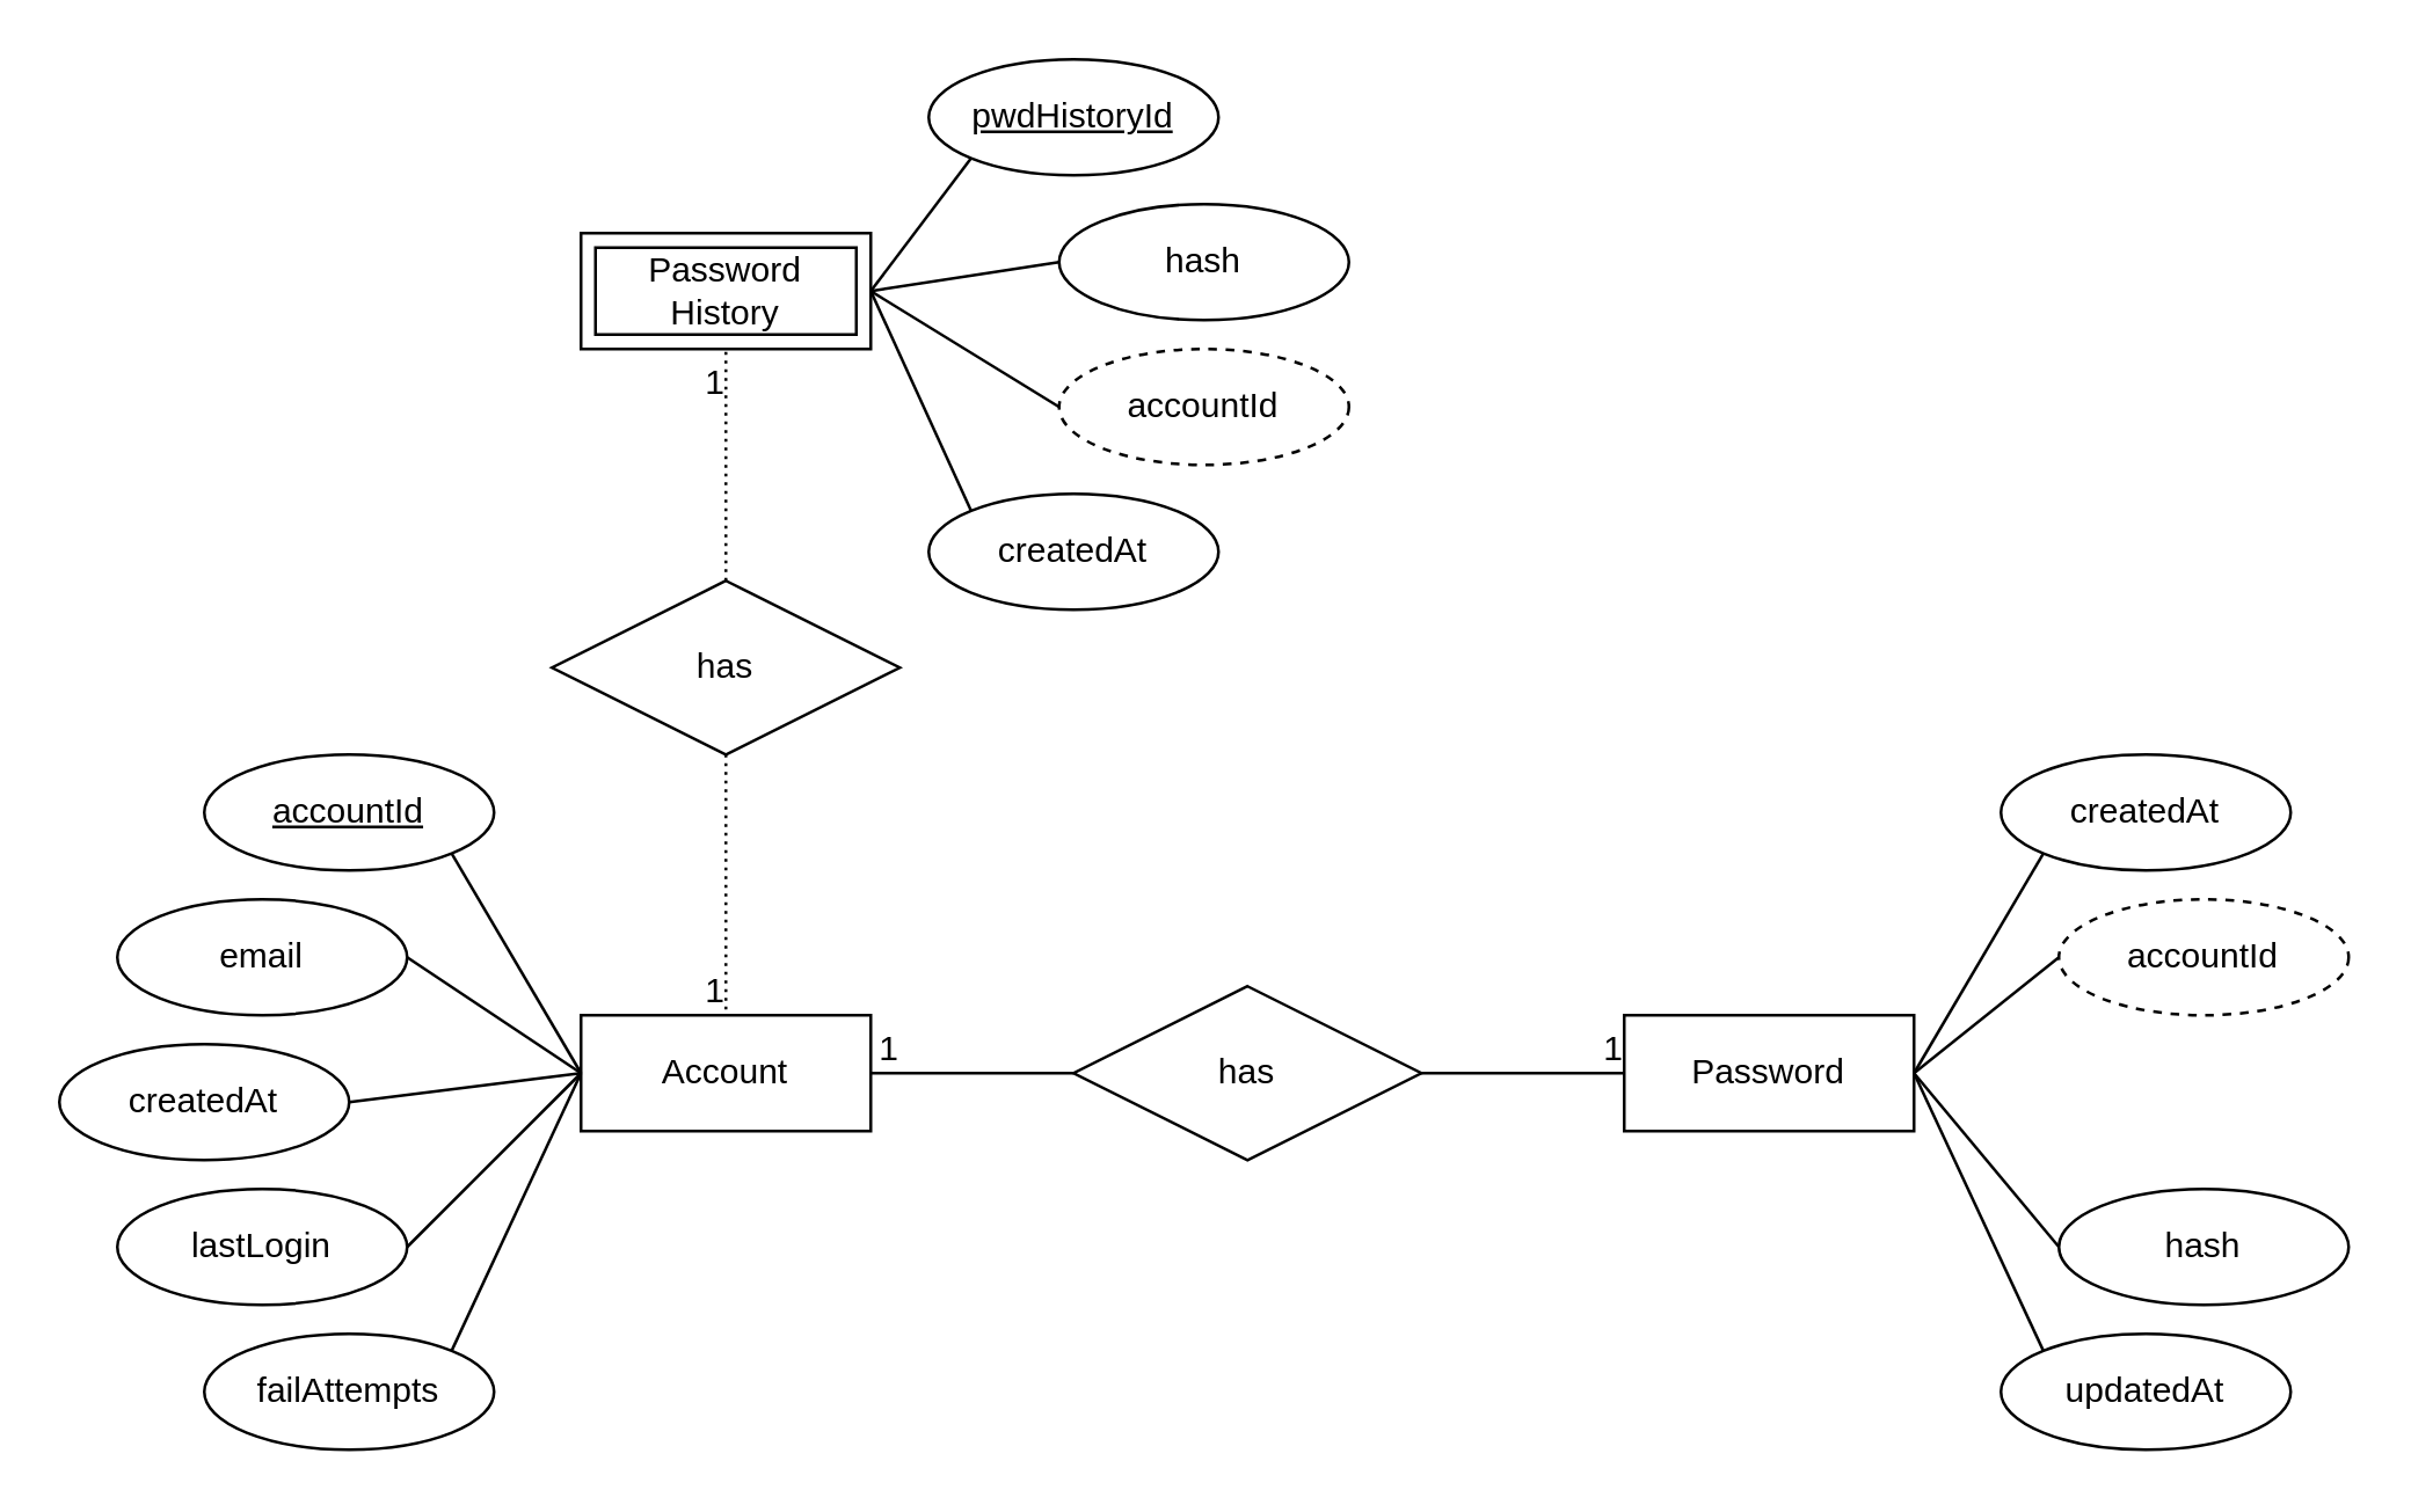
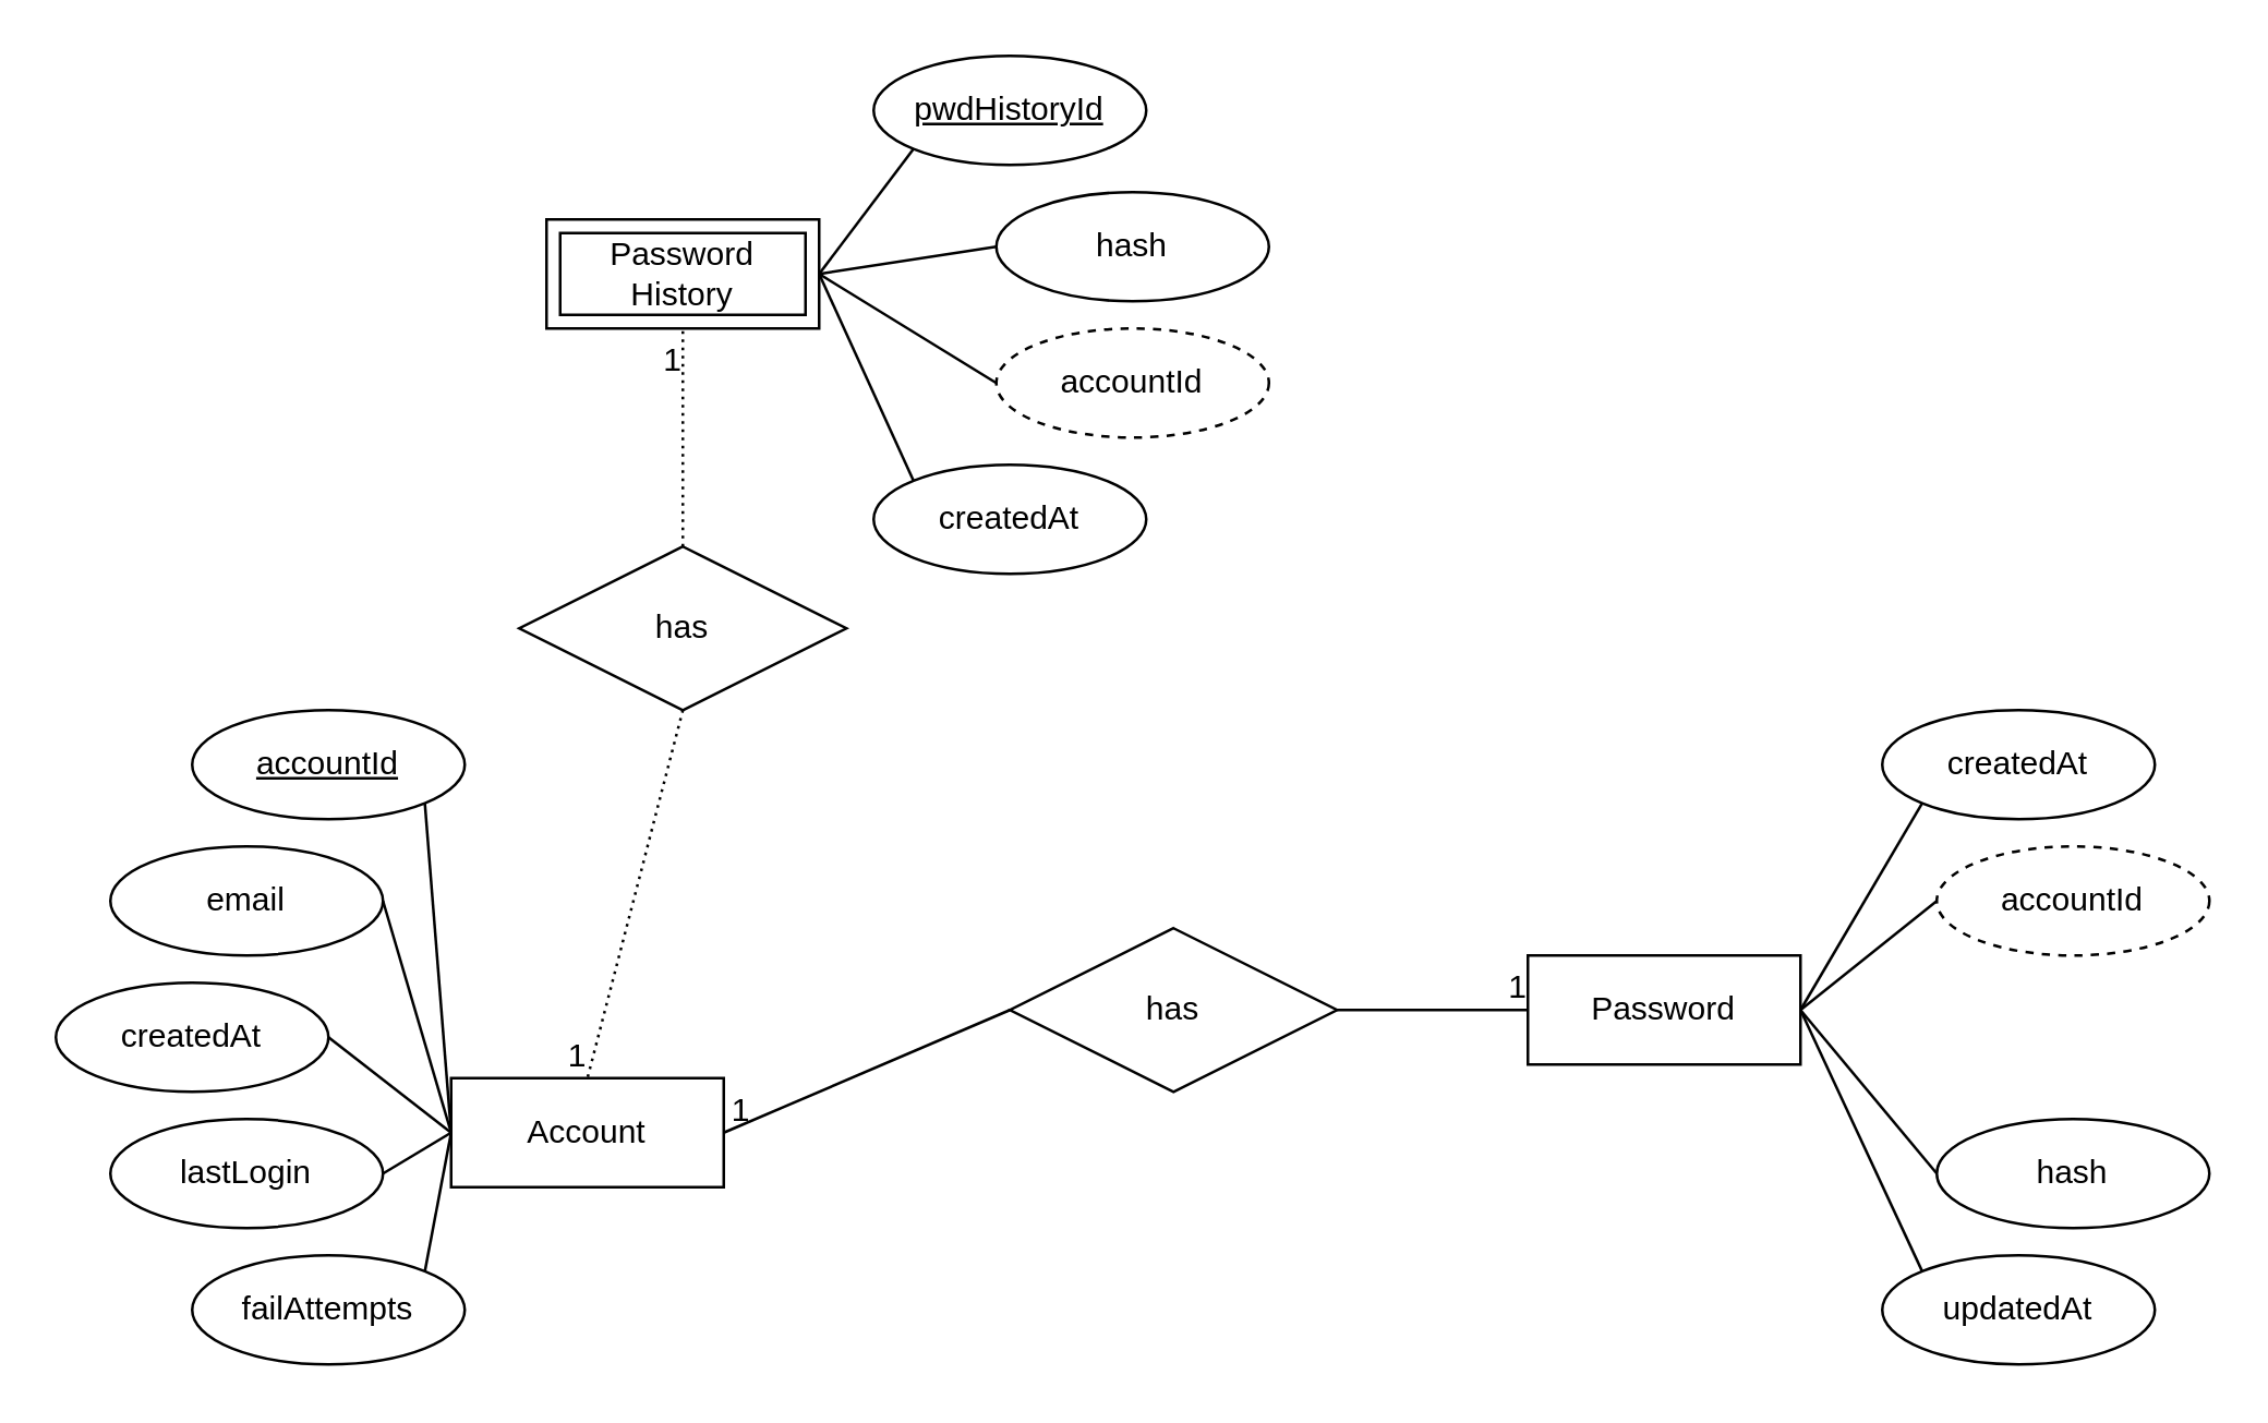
- <mxCell id="2" value="Account" style="whiteSpace=wrap;html=1;align=center;" vertex="1" parent="1"><mxGeometry x="200" y="350" width="100" height="40" as="geometry" /></mxCell>
+ <mxCell id="2" value="Account" style="whiteSpace=wrap;html=1;align=center;" vertex="1" parent="1"><mxGeometry x="165" y="395" width="100" height="40" as="geometry" /></mxCell>
